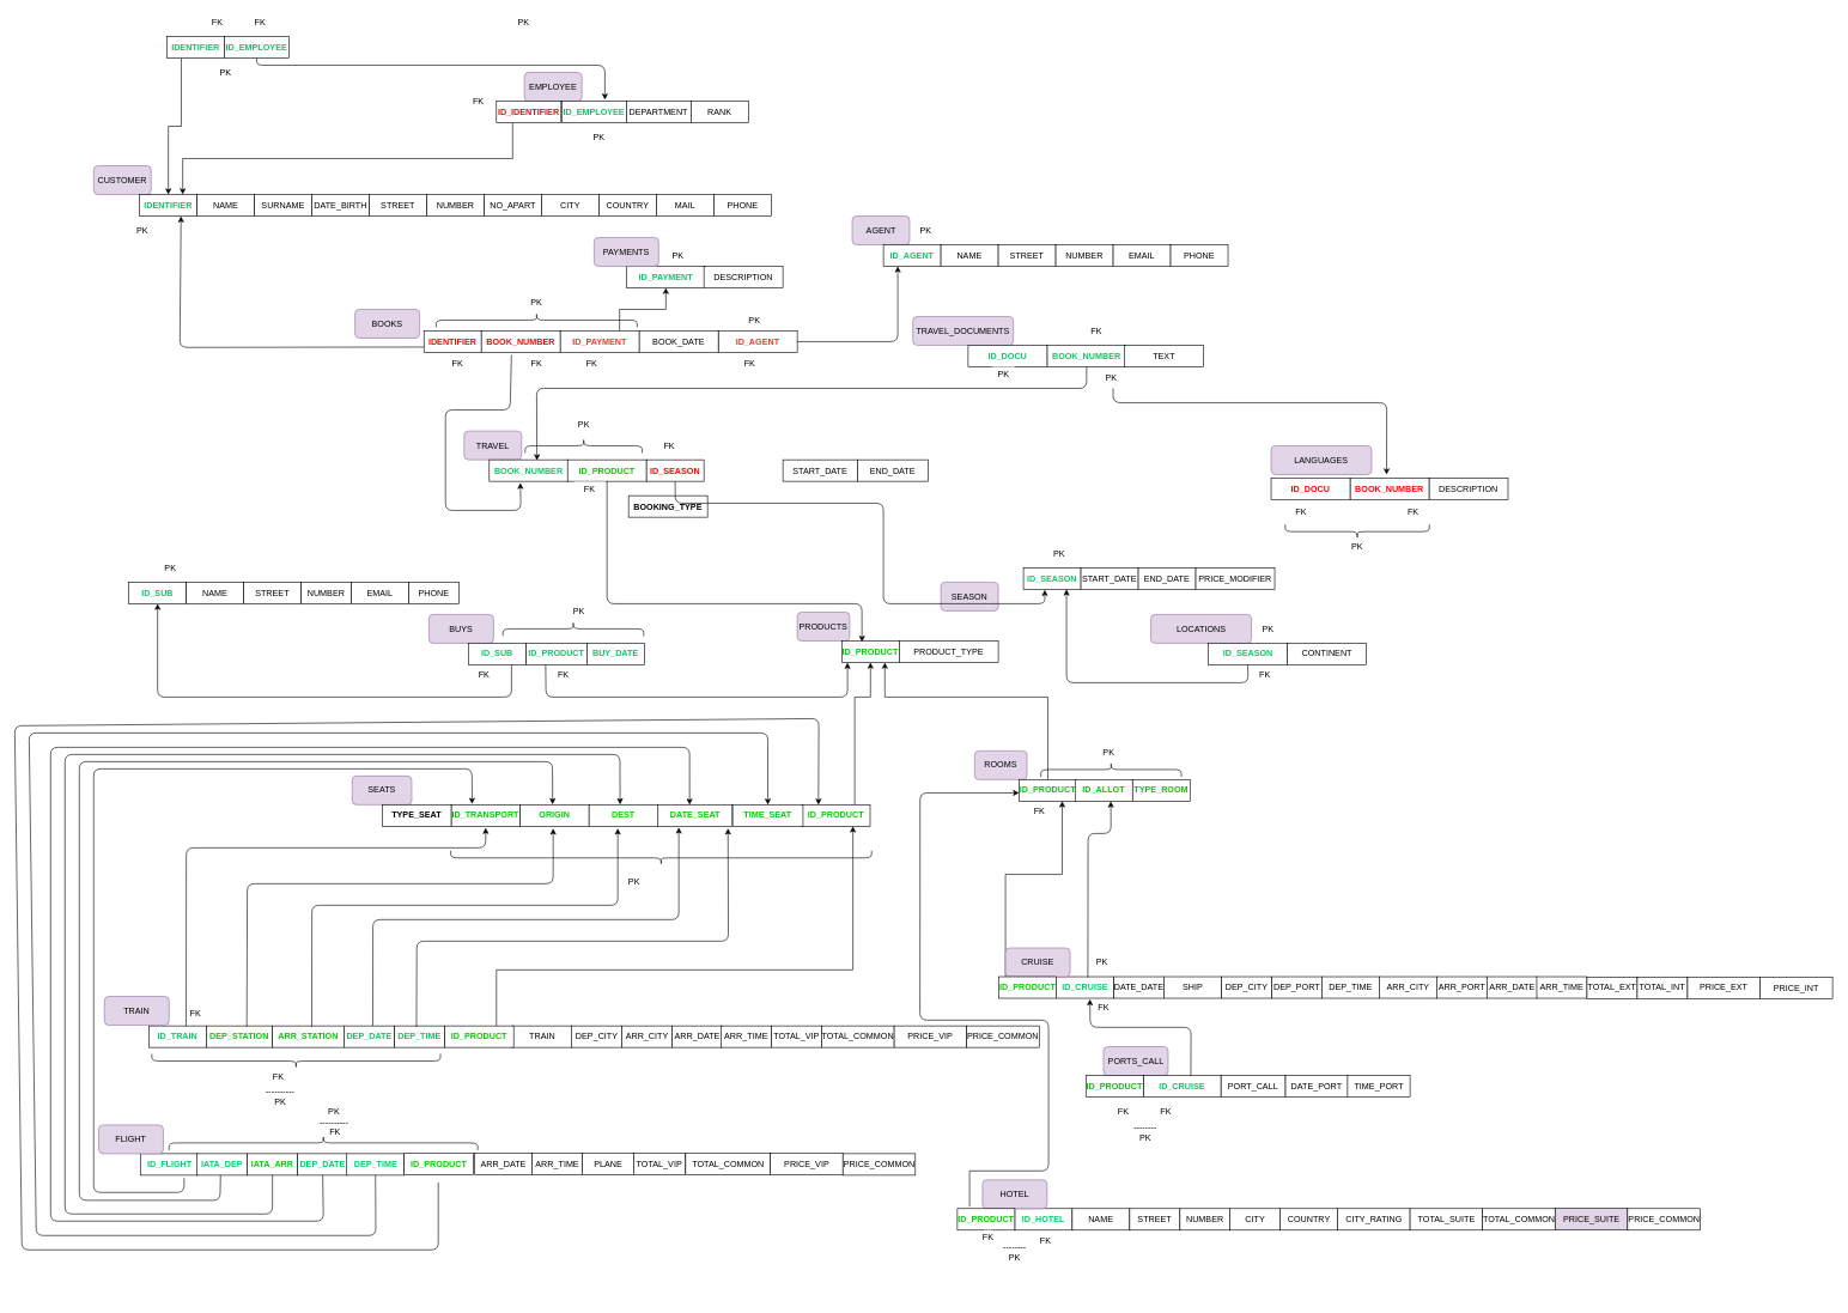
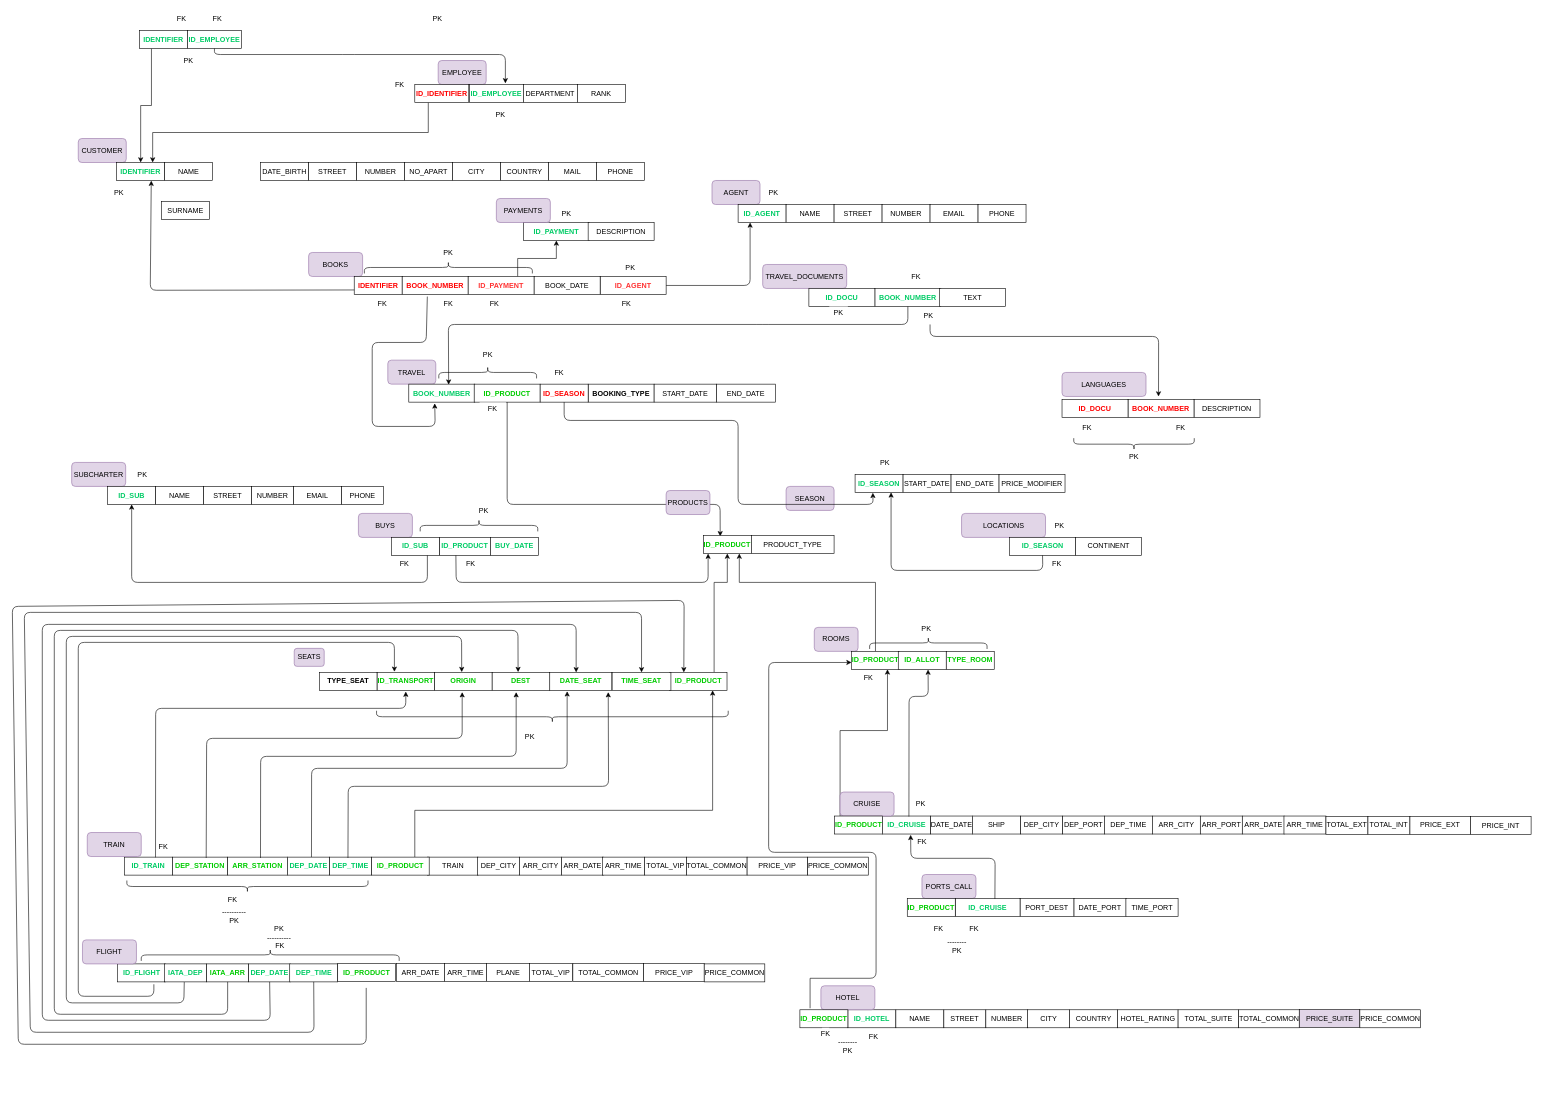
- <mxCell id="5" value="SURNAME" style="rounded=0;whiteSpace=wrap;html=1;" parent="1" vertex="1"><mxGeometry x="354" y="270" width="80" height="30" as="geometry" /></mxCell>
+ <mxCell id="5" value="SURNAME" style="rounded=0;whiteSpace=wrap;html=1;" parent="1" vertex="1"><mxGeometry x="269" y="335" width="80" height="30" as="geometry" /></mxCell>
- <mxCell id="49" value="BOOKS" style="rounded=1;whiteSpace=wrap;html=1;fillColor=#e1d5e7;strokeColor=#9673a6;" parent="1" vertex="1"><mxGeometry x="494" y="430" width="90" height="40" as="geometry" /></mxCell>
+ <mxCell id="49" value="BOOKS" style="rounded=1;whiteSpace=wrap;html=1;fillColor=#e1d5e7;strokeColor=#9673a6;" parent="1" vertex="1"><mxGeometry x="514" y="420" width="90" height="40" as="geometry" /></mxCell>
- <mxCell id="118" value="BOOKING_TYPE" style="rounded=0;whiteSpace=wrap;html=1;fontColor=#000000;fontStyle=1" parent="1" vertex="1"><mxGeometry x="875" y="689.5" width="110" height="30" as="geometry" /></mxCell>
+ <mxCell id="118" value="BOOKING_TYPE" style="rounded=0;whiteSpace=wrap;html=1;fontColor=#000000;fontStyle=1" parent="1" vertex="1"><mxGeometry x="980" y="639.5" width="110" height="30" as="geometry" /></mxCell>
+ <mxCell id="33" value="SUBCHARTER" style="rounded=1;whiteSpace=wrap;html=1;fillColor=#e1d5e7;strokeColor=#9673a6;" parent="1" vertex="1"><mxGeometry x="119" y="770" width="90" height="40" as="geometry" /></mxCell>
- <mxCell id="212" value="PRODUCTS" style="rounded=1;whiteSpace=wrap;html=1;fillColor=#e1d5e7;strokeColor=#9673a6;" parent="1" vertex="1"><mxGeometry x="1110" y="851.87" width="73" height="40" as="geometry" /></mxCell>
+ <mxCell id="212" value="PRODUCTS" style="rounded=1;whiteSpace=wrap;html=1;fillColor=#e1d5e7;strokeColor=#9673a6;" parent="1" vertex="1"><mxGeometry x="1110" y="816.87" width="73" height="40" as="geometry" /></mxCell>
- <mxCell id="178" value="SEATS" style="rounded=1;whiteSpace=wrap;html=1;fillColor=#e1d5e7;strokeColor=#9673a6;" parent="1" vertex="1"><mxGeometry x="490" y="1080" width="83" height="40" as="geometry" /></mxCell>
+ <mxCell id="178" value="SEATS" style="rounded=1;whiteSpace=wrap;html=1;fillColor=#e1d5e7;strokeColor=#9673a6;" parent="1" vertex="1"><mxGeometry x="490" y="1080" width="50" height="30" as="geometry" /></mxCell>
- <mxCell id="109" value="PORT_CALL" style="rounded=0;whiteSpace=wrap;html=1;" parent="1" vertex="1"><mxGeometry x="1700" y="1497" width="90" height="30" as="geometry" /></mxCell>
+ <mxCell id="109" value="PORT_DEST" style="rounded=0;whiteSpace=wrap;html=1;" parent="1" vertex="1"><mxGeometry x="1700" y="1497" width="90" height="30" as="geometry" /></mxCell>
- <mxCell id="108" value="CITY_RATING" style="rounded=0;whiteSpace=wrap;html=1;" parent="1" vertex="1"><mxGeometry x="1862.5" y="1682.5" width="101" height="30" as="geometry" /></mxCell>
+ <mxCell id="108" value="HOTEL_RATING" style="rounded=0;whiteSpace=wrap;html=1;" parent="1" vertex="1"><mxGeometry x="1862.5" y="1682.5" width="101" height="30" as="geometry" /></mxCell>
